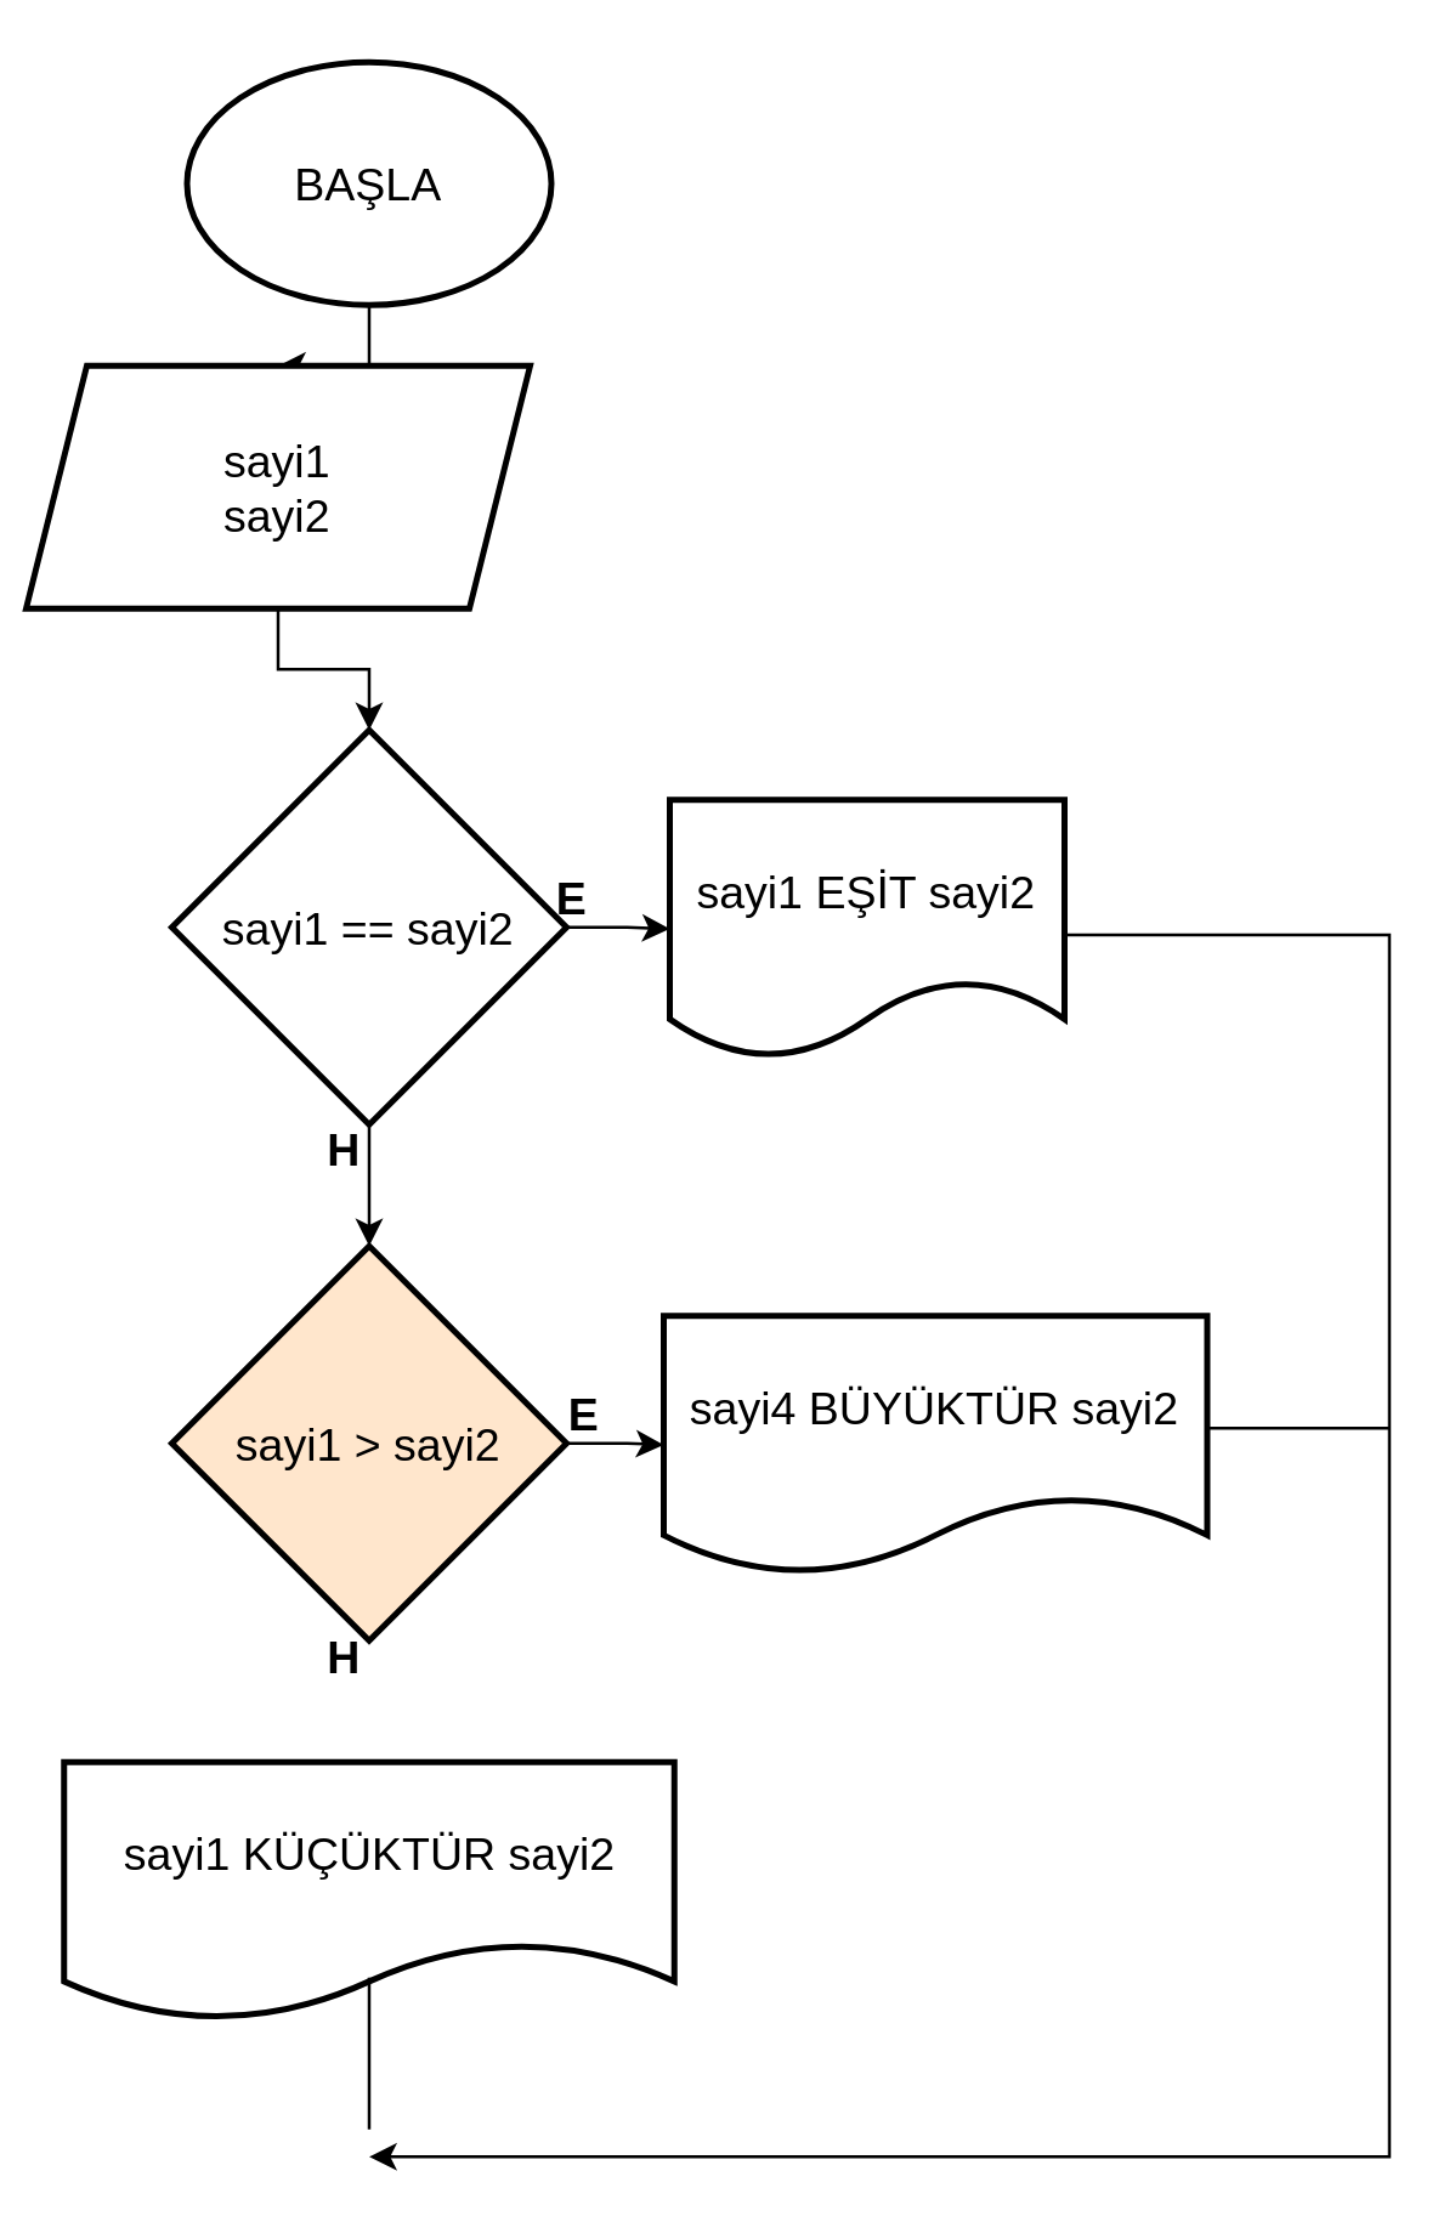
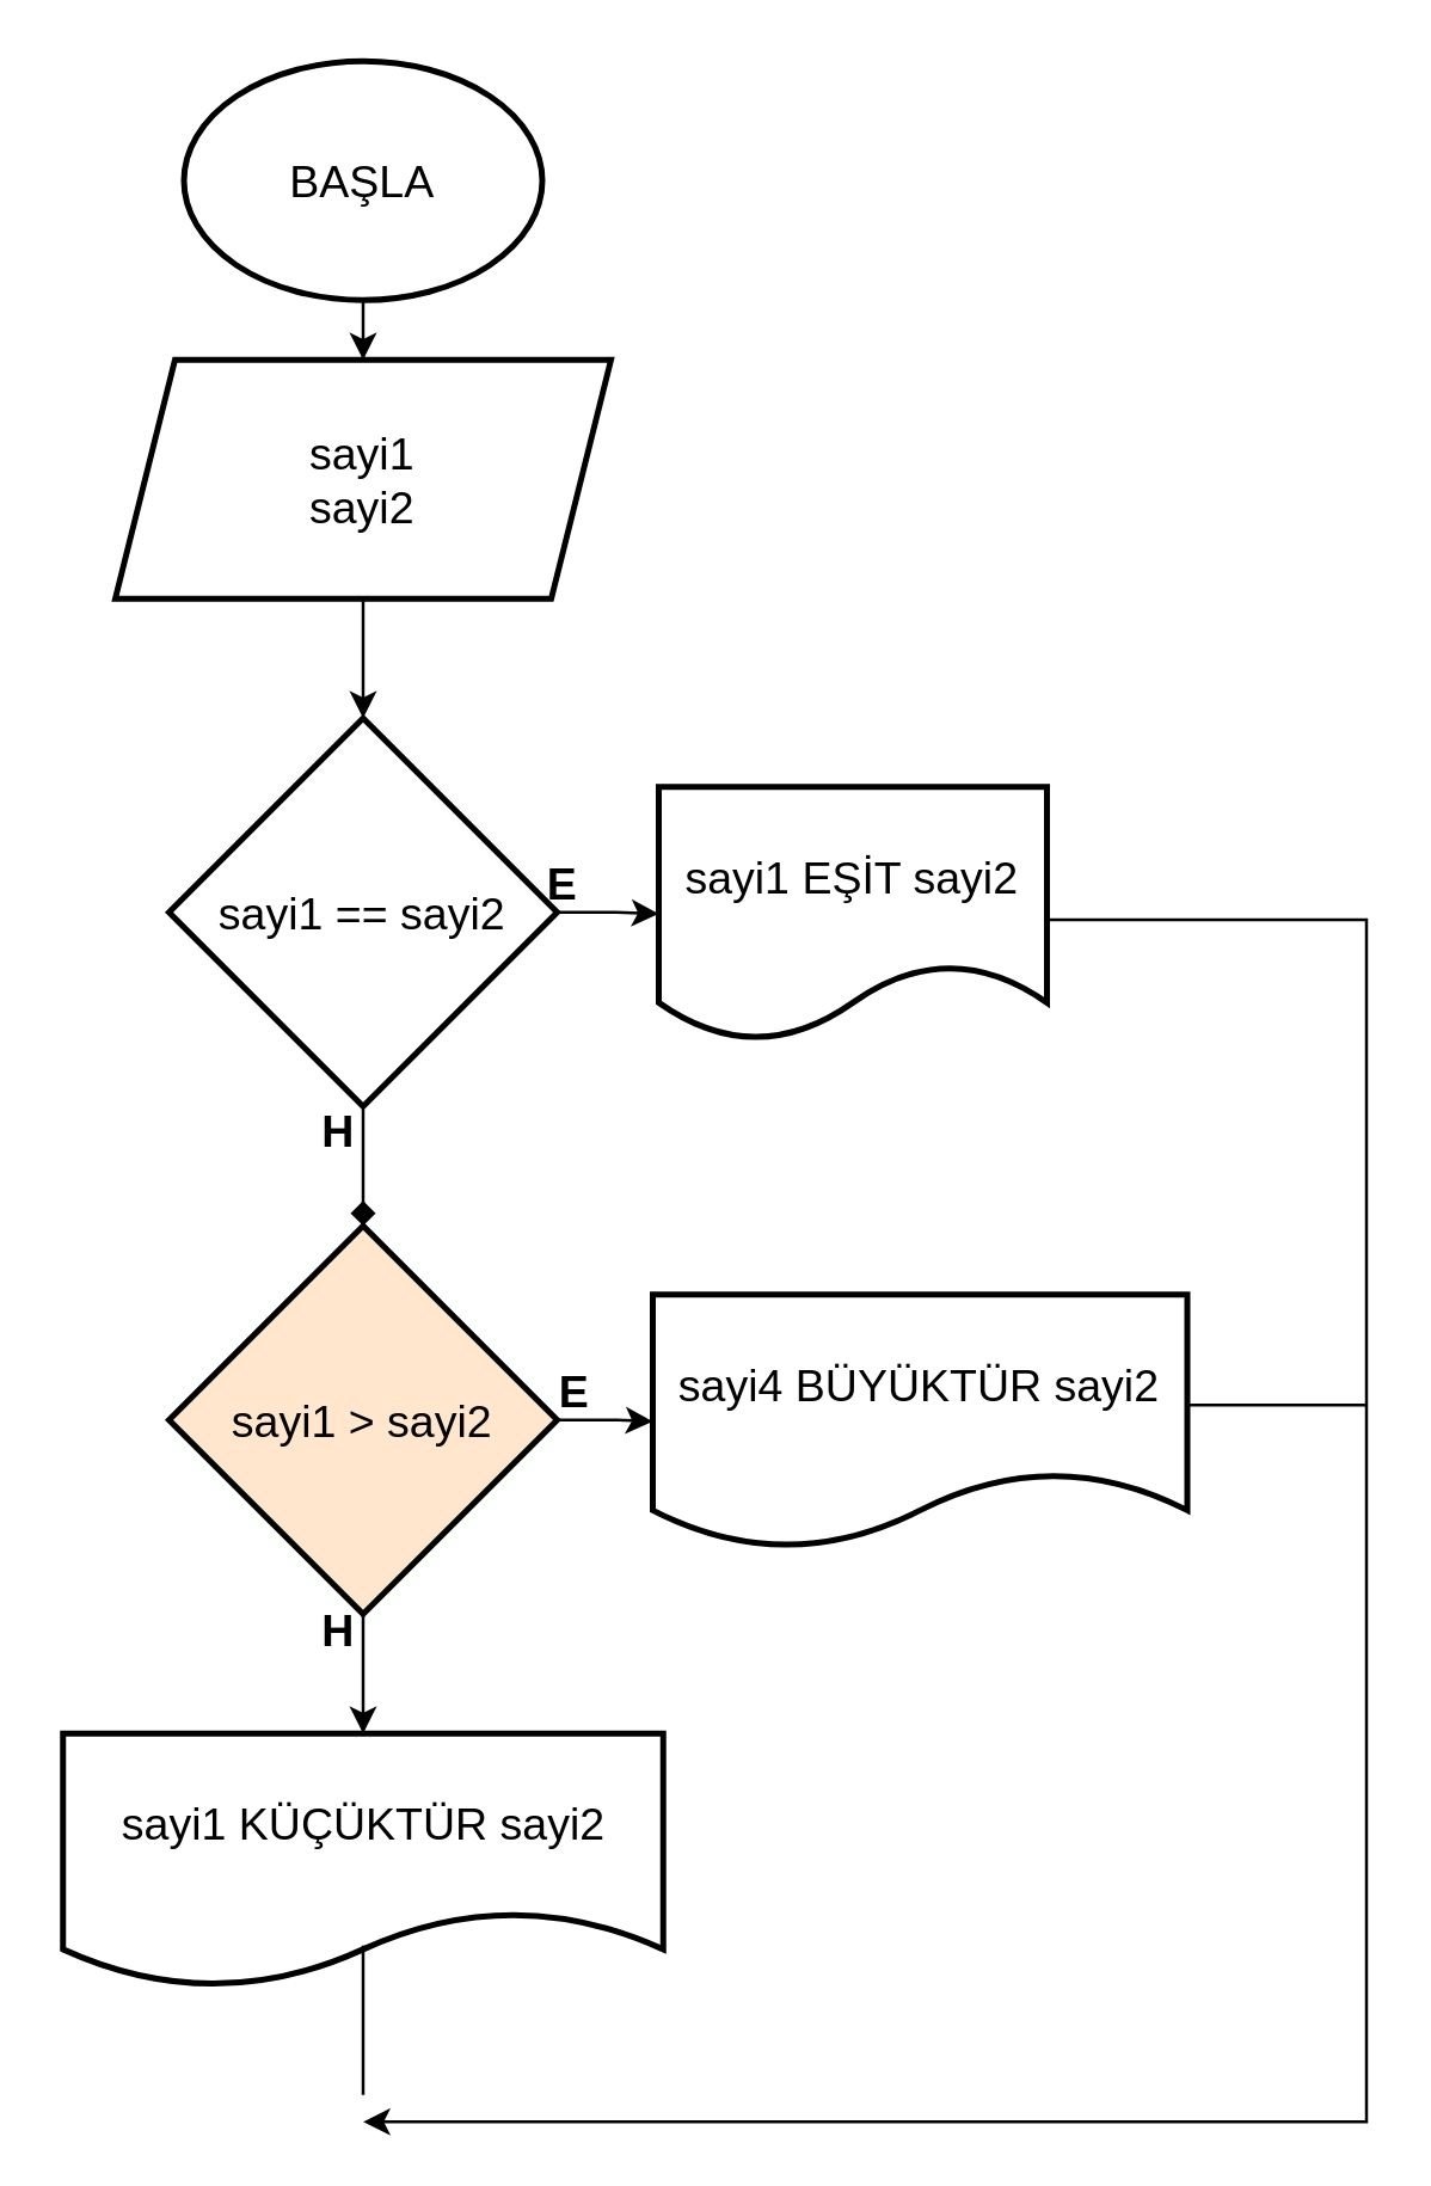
- <mxCell id="5" value="&lt;font style=&quot;font-size: 15px&quot;&gt;sayi1&lt;br&gt;sayi2&lt;/font&gt;" style="shape=parallelogram;perimeter=parallelogramPerimeter;whiteSpace=wrap;html=1;fixedSize=1;strokeWidth=2;" parent="1" vertex="1"><mxGeometry x="8" y="120" width="166" height="80" as="geometry" /></mxCell>
+ <mxCell id="5" value="&lt;font style=&quot;font-size: 15px&quot;&gt;sayi1&lt;br&gt;sayi2&lt;/font&gt;" style="shape=parallelogram;perimeter=parallelogramPerimeter;whiteSpace=wrap;html=1;fixedSize=1;strokeWidth=2;" parent="1" vertex="1"><mxGeometry x="38" y="120" width="166" height="80" as="geometry" /></mxCell>
- <mxCell id="6" value="" style="edgeStyle=orthogonalEdgeStyle;rounded=0;orthogonalLoop=1;jettySize=auto;html=1;fontSize=15;" parent="1" source="8" target="11" edge="1"><mxGeometry relative="1" as="geometry" /></mxCell>
+ <mxCell id="6" value="" style="edgeStyle=orthogonalEdgeStyle;rounded=0;orthogonalLoop=1;jettySize=auto;html=1;fontSize=15;endArrow=diamond;" parent="1" source="8" target="11" edge="1"><mxGeometry relative="1" as="geometry" /></mxCell>
+ <mxCell id="10" value="" style="edgeStyle=orthogonalEdgeStyle;rounded=0;orthogonalLoop=1;jettySize=auto;html=1;fontSize=15;" parent="1" source="11" target="15" edge="1"><mxGeometry relative="1" as="geometry" /></mxCell>
